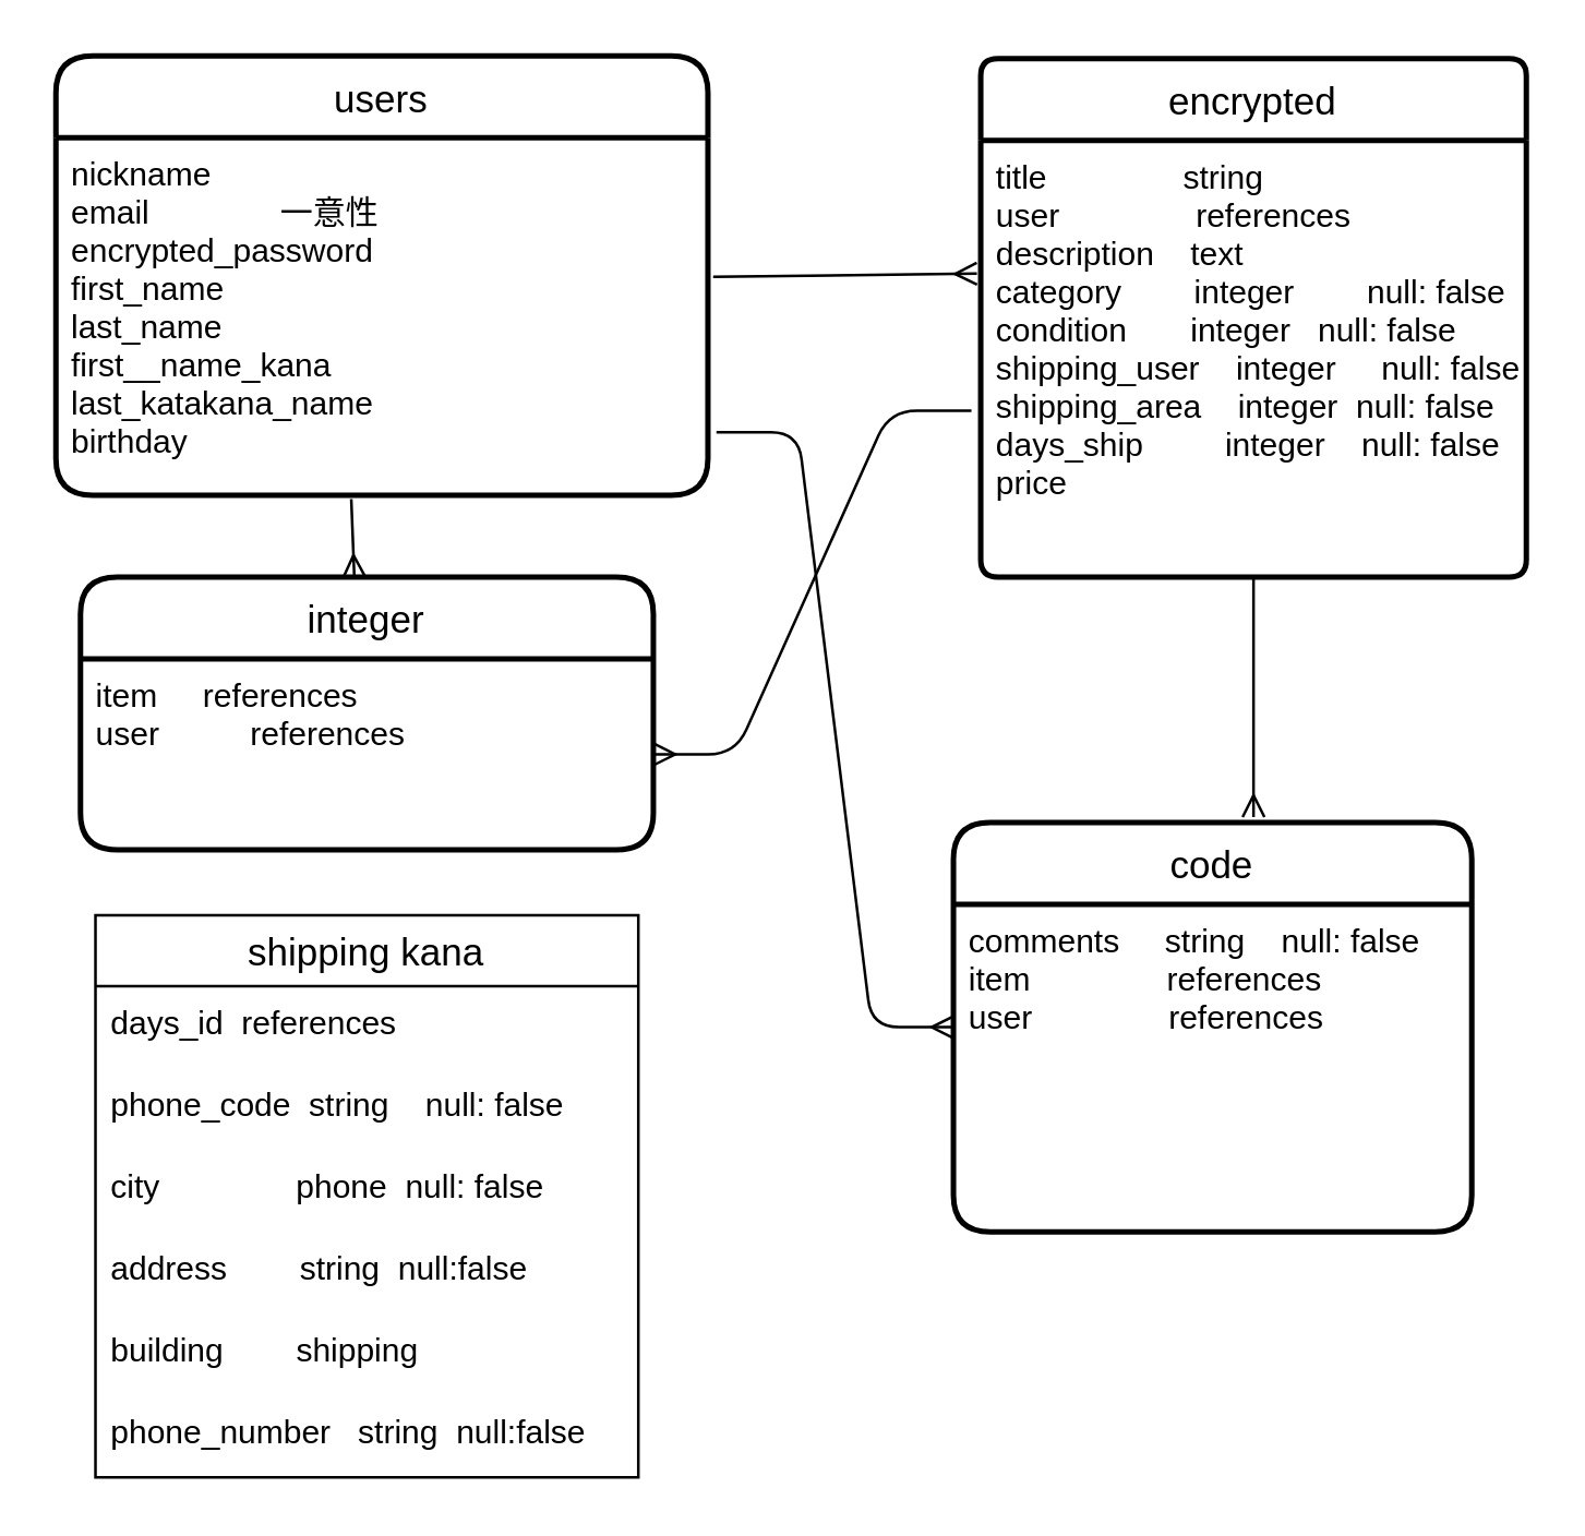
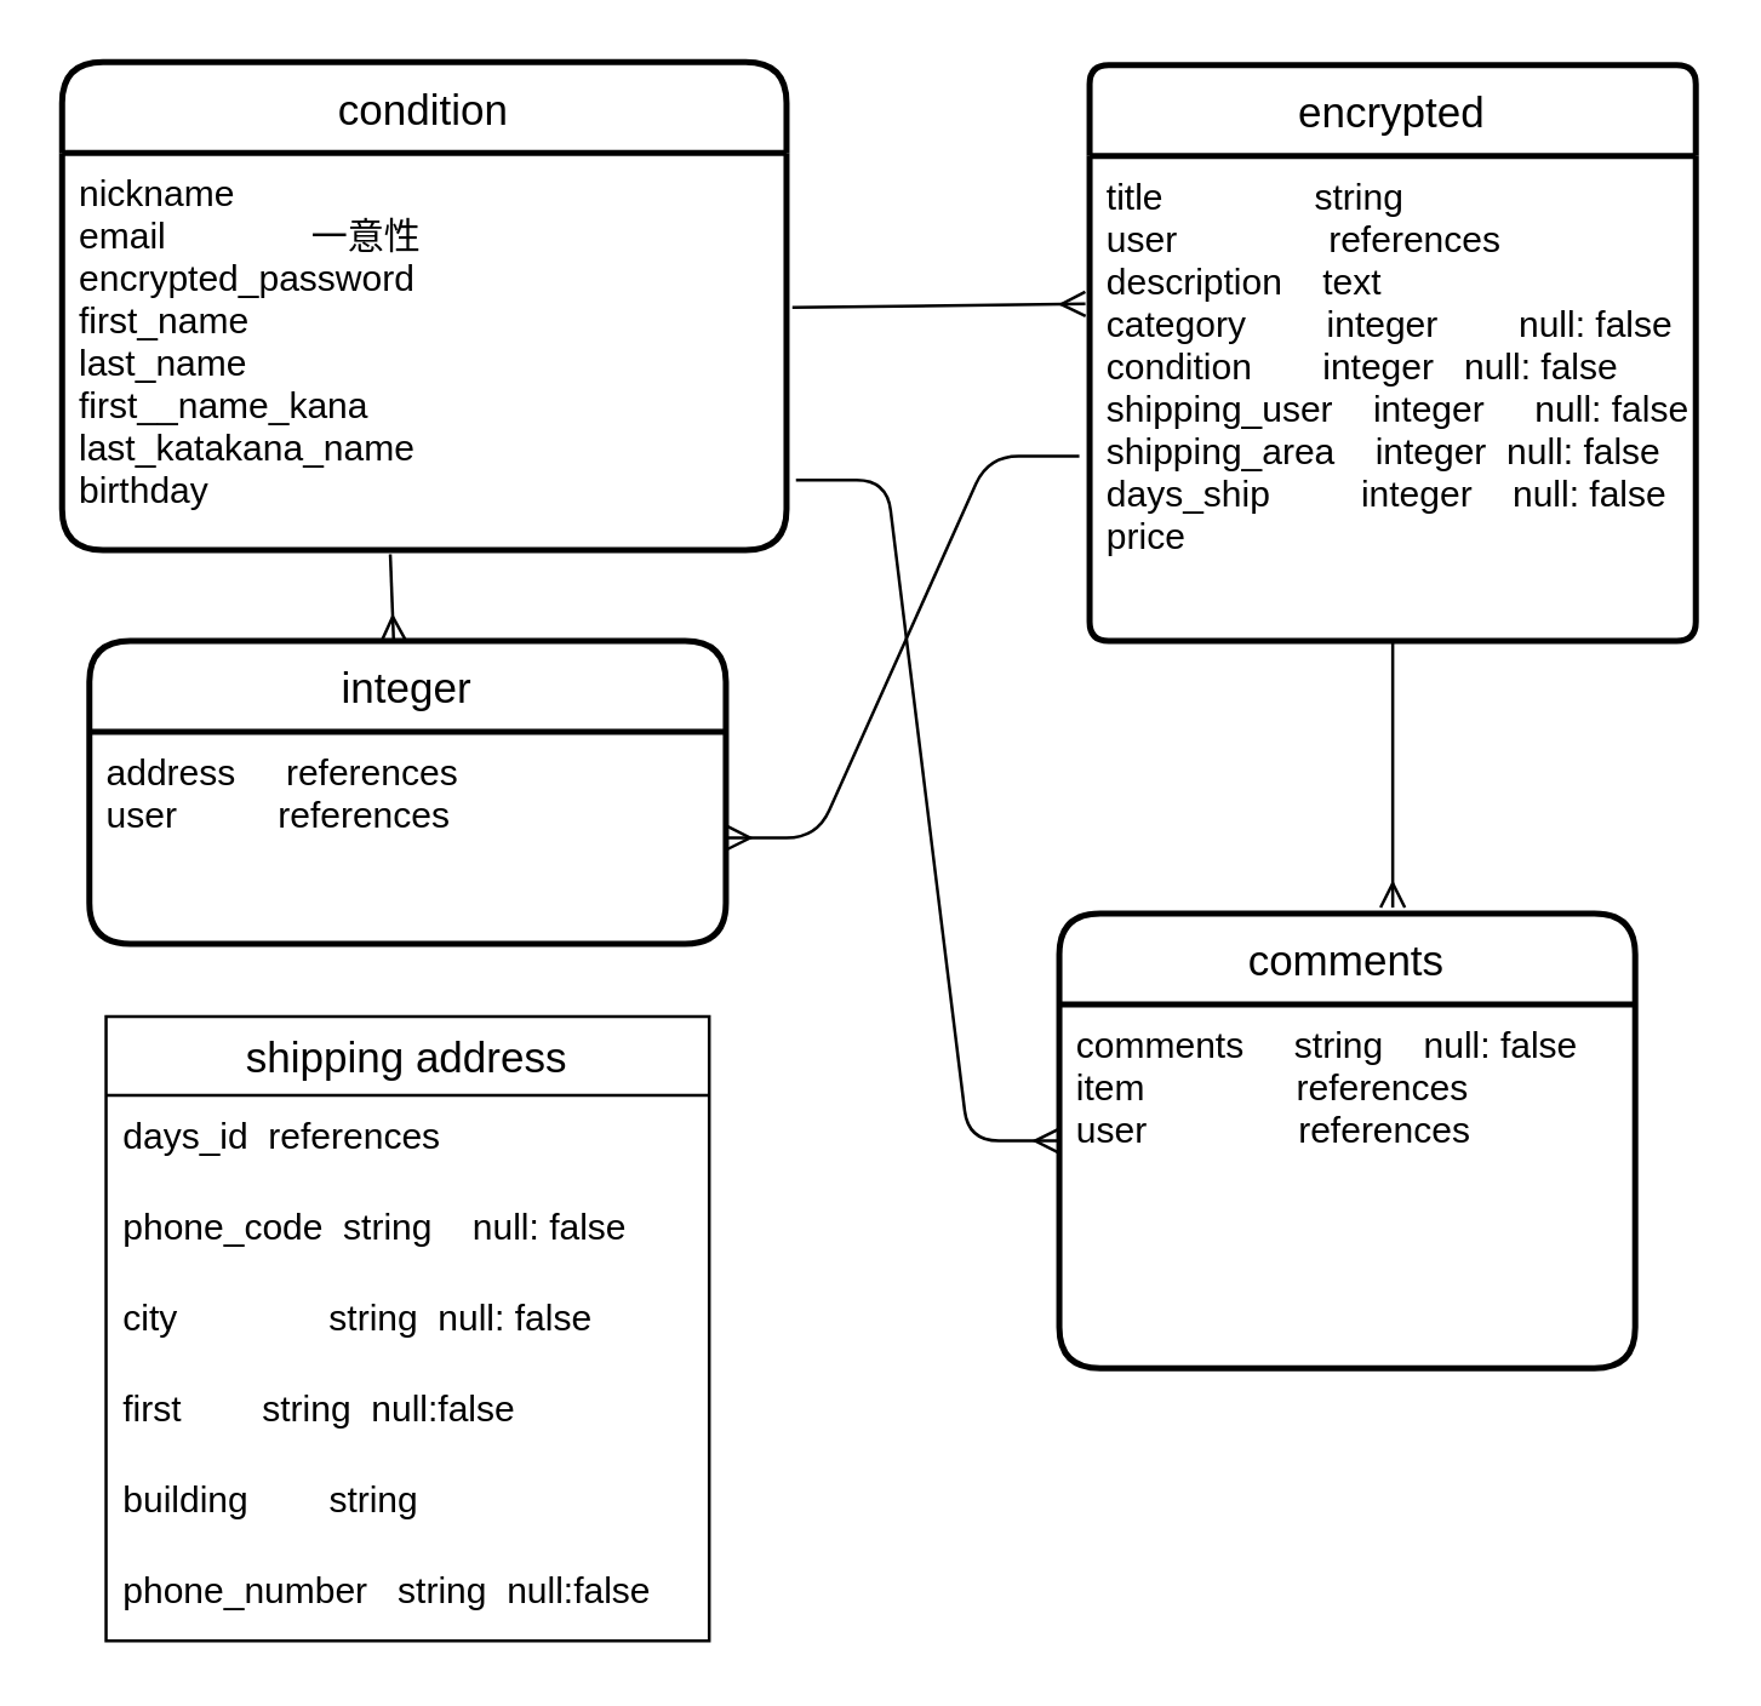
- <mxCell id="2" value="users" style="swimlane;childLayout=stackLayout;horizontal=1;startSize=30;horizontalStack=0;rounded=1;fontSize=14;fontStyle=0;strokeWidth=2;resizeParent=0;resizeLast=1;shadow=0;dashed=0;align=center;" parent="1" vertex="1"><mxGeometry x="20" y="20" width="239" height="161" as="geometry" /></mxCell>
+ <mxCell id="2" value="condition" style="swimlane;childLayout=stackLayout;horizontal=1;startSize=30;horizontalStack=0;rounded=1;fontSize=14;fontStyle=0;strokeWidth=2;resizeParent=0;resizeLast=1;shadow=0;dashed=0;align=center;" parent="1" vertex="1"><mxGeometry x="20" y="20" width="239" height="161" as="geometry" /></mxCell>
- <mxCell id="9" value="item     references             &#10;user          references " style="align=left;strokeColor=none;fillColor=none;spacingLeft=4;fontSize=12;verticalAlign=top;resizable=0;rotatable=0;part=1;fontStyle=0" parent="8" vertex="1"><mxGeometry y="30" width="210" height="70" as="geometry" /></mxCell>
+ <mxCell id="9" value="address     references             &#10;user          references " style="align=left;strokeColor=none;fillColor=none;spacingLeft=4;fontSize=12;verticalAlign=top;resizable=0;rotatable=0;part=1;fontStyle=0" parent="8" vertex="1"><mxGeometry y="30" width="210" height="70" as="geometry" /></mxCell>
- <mxCell id="6" value="code" style="swimlane;childLayout=stackLayout;horizontal=1;startSize=30;horizontalStack=0;rounded=1;fontSize=14;fontStyle=0;strokeWidth=2;resizeParent=0;resizeLast=1;shadow=0;dashed=0;align=center;" parent="1" vertex="1"><mxGeometry x="349" y="301" width="190" height="150" as="geometry" /></mxCell>
+ <mxCell id="6" value="comments" style="swimlane;childLayout=stackLayout;horizontal=1;startSize=30;horizontalStack=0;rounded=1;fontSize=14;fontStyle=0;strokeWidth=2;resizeParent=0;resizeLast=1;shadow=0;dashed=0;align=center;" parent="1" vertex="1"><mxGeometry x="349" y="301" width="190" height="150" as="geometry" /></mxCell>
- <mxCell id="15" value="shipping kana" style="swimlane;fontStyle=0;childLayout=stackLayout;horizontal=1;startSize=26;horizontalStack=0;resizeParent=1;resizeParentMax=0;resizeLast=0;collapsible=1;marginBottom=0;align=center;fontSize=14;" parent="1" vertex="1"><mxGeometry x="34.5" y="335" width="199" height="206" as="geometry" /></mxCell>
+ <mxCell id="15" value="shipping address" style="swimlane;fontStyle=0;childLayout=stackLayout;horizontal=1;startSize=26;horizontalStack=0;resizeParent=1;resizeParentMax=0;resizeLast=0;collapsible=1;marginBottom=0;align=center;fontSize=14;" parent="1" vertex="1"><mxGeometry x="34.5" y="335" width="199" height="206" as="geometry" /></mxCell>
- <mxCell id="18" value="city               phone  null: false" style="text;strokeColor=none;fillColor=none;spacingLeft=4;spacingRight=4;overflow=hidden;rotatable=0;points=[[0,0.5],[1,0.5]];portConstraint=eastwest;fontSize=12;" parent="15" vertex="1"><mxGeometry y="86" width="199" height="30" as="geometry" /></mxCell>
+ <mxCell id="18" value="city               string  null: false" style="text;strokeColor=none;fillColor=none;spacingLeft=4;spacingRight=4;overflow=hidden;rotatable=0;points=[[0,0.5],[1,0.5]];portConstraint=eastwest;fontSize=12;" parent="15" vertex="1"><mxGeometry y="86" width="199" height="30" as="geometry" /></mxCell>
- <mxCell id="19" value="address        string  null:false" style="text;strokeColor=none;fillColor=none;spacingLeft=4;spacingRight=4;overflow=hidden;rotatable=0;points=[[0,0.5],[1,0.5]];portConstraint=eastwest;fontSize=12;" parent="15" vertex="1"><mxGeometry y="116" width="199" height="30" as="geometry" /></mxCell>
+ <mxCell id="19" value="first        string  null:false" style="text;strokeColor=none;fillColor=none;spacingLeft=4;spacingRight=4;overflow=hidden;rotatable=0;points=[[0,0.5],[1,0.5]];portConstraint=eastwest;fontSize=12;" parent="15" vertex="1"><mxGeometry y="116" width="199" height="30" as="geometry" /></mxCell>
- <mxCell id="20" value="building        shipping" style="text;strokeColor=none;fillColor=none;spacingLeft=4;spacingRight=4;overflow=hidden;rotatable=0;points=[[0,0.5],[1,0.5]];portConstraint=eastwest;fontSize=12;" parent="15" vertex="1"><mxGeometry y="146" width="199" height="30" as="geometry" /></mxCell>
+ <mxCell id="20" value="building        string" style="text;strokeColor=none;fillColor=none;spacingLeft=4;spacingRight=4;overflow=hidden;rotatable=0;points=[[0,0.5],[1,0.5]];portConstraint=eastwest;fontSize=12;" parent="15" vertex="1"><mxGeometry y="146" width="199" height="30" as="geometry" /></mxCell>
